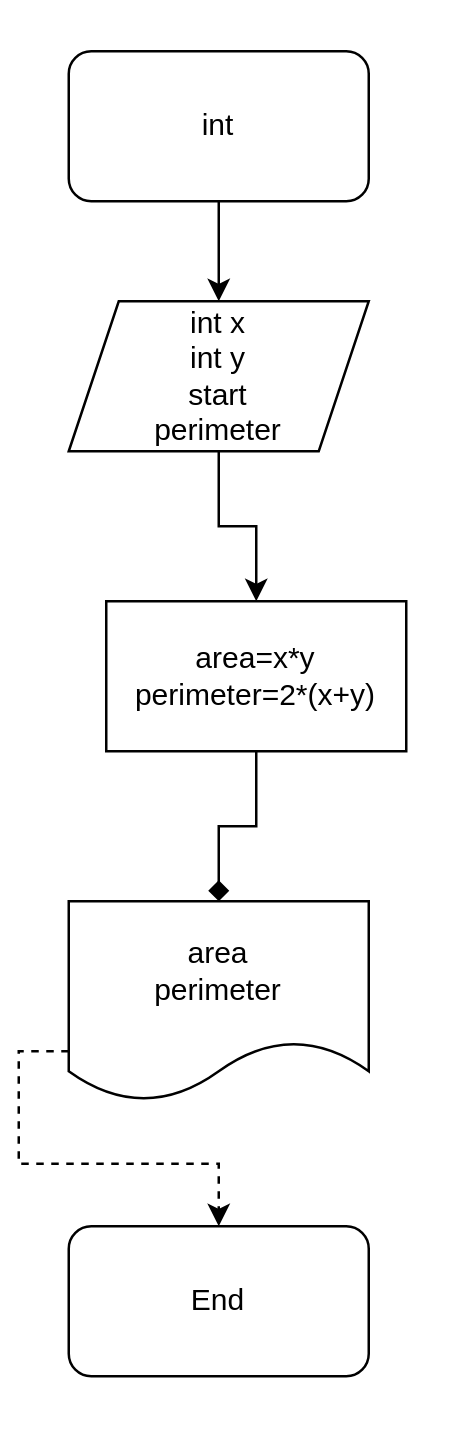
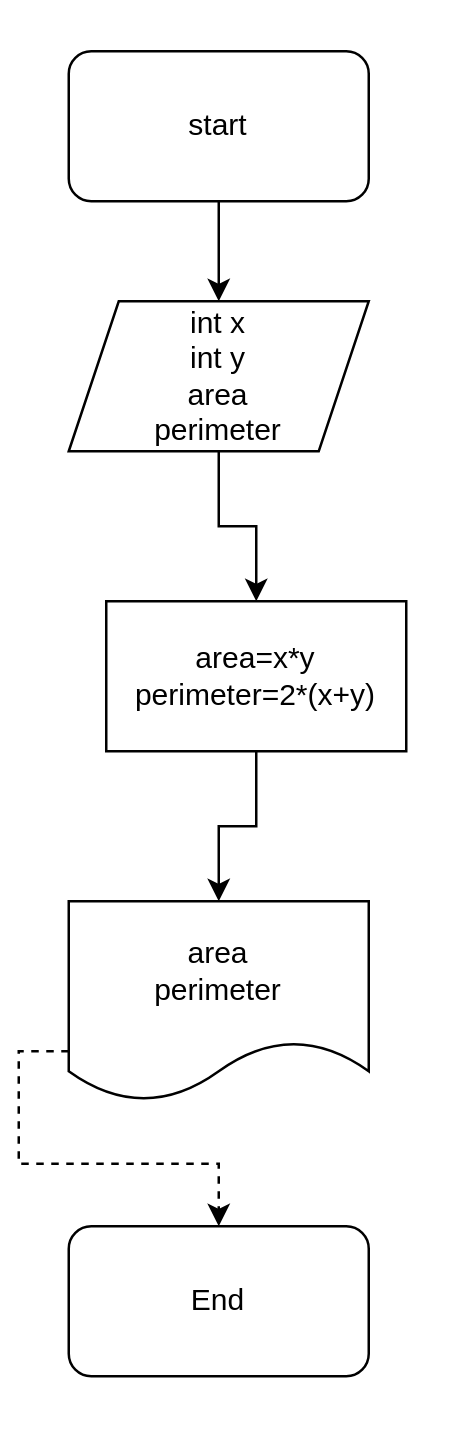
- <mxCell id="3" value="int" style="rounded=1;whiteSpace=wrap;html=1;" parent="1" vertex="1"><mxGeometry x="20" y="20" width="120" height="60" as="geometry" /></mxCell>
+ <mxCell id="3" value="start" style="rounded=1;whiteSpace=wrap;html=1;" parent="1" vertex="1"><mxGeometry x="20" y="20" width="120" height="60" as="geometry" /></mxCell>
- <mxCell id="5" value="int x&lt;br&gt;int y&lt;br&gt;start&lt;br&gt;perimeter" style="shape=parallelogram;perimeter=parallelogramPerimeter;whiteSpace=wrap;html=1;fixedSize=1;" parent="1" vertex="1"><mxGeometry x="20" y="120" width="120" height="60" as="geometry" /></mxCell>
+ <mxCell id="5" value="int x&lt;br&gt;int y&lt;br&gt;area&lt;br&gt;perimeter" style="shape=parallelogram;perimeter=parallelogramPerimeter;whiteSpace=wrap;html=1;fixedSize=1;" parent="1" vertex="1"><mxGeometry x="20" y="120" width="120" height="60" as="geometry" /></mxCell>
- <mxCell id="8" value="" style="edgeStyle=orthogonalEdgeStyle;rounded=0;orthogonalLoop=1;jettySize=auto;html=1;endArrow=diamond;" edge="1" parent="1" source="9" target="7"><mxGeometry relative="1" as="geometry" /></mxCell>
+ <mxCell id="8" value="" style="edgeStyle=orthogonalEdgeStyle;rounded=0;orthogonalLoop=1;jettySize=auto;html=1;" edge="1" parent="1" source="9" target="7"><mxGeometry relative="1" as="geometry" /></mxCell>
